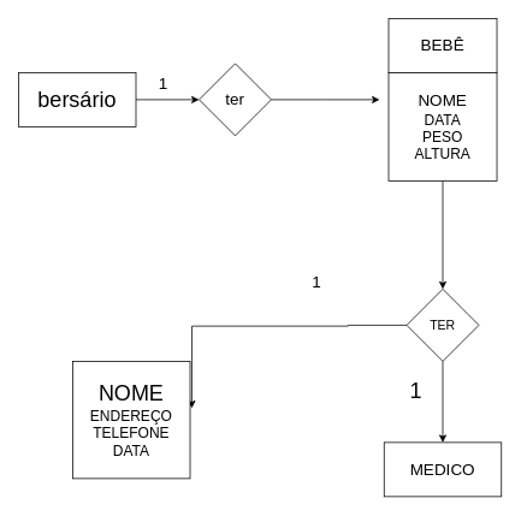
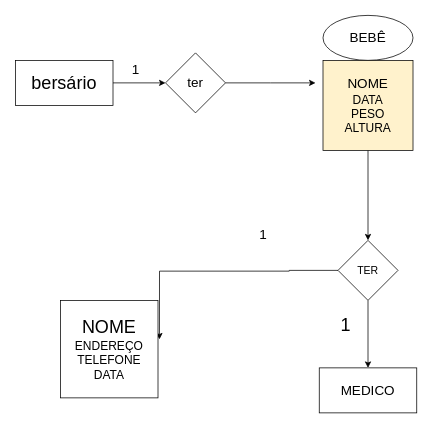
- <mxCell id="7" value="&lt;font style=&quot;font-size: 18px;&quot;&gt;BEBÊ&lt;/font&gt;" style="rounded=0;whiteSpace=wrap;html=1;" vertex="1" parent="1"><mxGeometry x="430" y="20" width="120" height="60" as="geometry" /></mxCell>
+ <mxCell id="7" value="&lt;font style=&quot;font-size: 18px;&quot;&gt;BEBÊ&lt;/font&gt;" style="ellipse;whiteSpace=wrap;html=1;" vertex="1" parent="1"><mxGeometry x="430" y="20" width="120" height="60" as="geometry" /></mxCell>
- <mxCell id="9" value="&lt;div&gt;&lt;font style=&quot;font-size: 18px;&quot;&gt;NOME&lt;/font&gt;&lt;/div&gt;&lt;div&gt;&lt;font size=&quot;3&quot;&gt;DATA&lt;/font&gt;&lt;/div&gt;&lt;div&gt;&lt;font size=&quot;3&quot;&gt;PESO&lt;/font&gt;&lt;/div&gt;&lt;div&gt;&lt;font size=&quot;3&quot;&gt;ALTURA&lt;br&gt;&lt;/font&gt;&lt;/div&gt;" style="whiteSpace=wrap;html=1;aspect=fixed;" vertex="1" parent="1"><mxGeometry x="430" y="80" width="120" height="120" as="geometry" /></mxCell>
+ <mxCell id="9" value="&lt;div&gt;&lt;font style=&quot;font-size: 18px;&quot;&gt;NOME&lt;/font&gt;&lt;/div&gt;&lt;div&gt;&lt;font size=&quot;3&quot;&gt;DATA&lt;/font&gt;&lt;/div&gt;&lt;div&gt;&lt;font size=&quot;3&quot;&gt;PESO&lt;/font&gt;&lt;/div&gt;&lt;div&gt;&lt;font size=&quot;3&quot;&gt;ALTURA&lt;br&gt;&lt;/font&gt;&lt;/div&gt;" style="whiteSpace=wrap;html=1;aspect=fixed;fillColor=#fff2cc;" vertex="1" parent="1"><mxGeometry x="430" y="80" width="120" height="120" as="geometry" /></mxCell>
